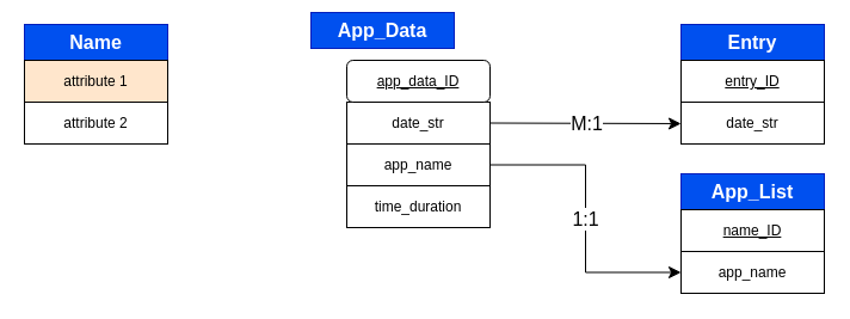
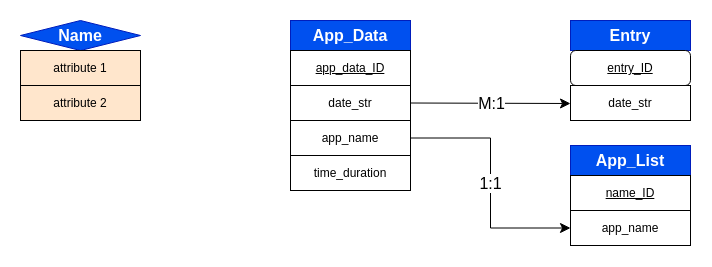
- <mxCell id="8" value="&lt;b&gt;&lt;font style=&quot;font-size: 16px;&quot;&gt;App_Data&lt;/font&gt;&lt;/b&gt;" style="rounded=0;whiteSpace=wrap;html=1;fillColor=#0050ef;fontColor=#ffffff;strokeColor=#001DBC;gradientColor=none;" parent="1" vertex="1"><mxGeometry x="260" y="10" width="120" height="30" as="geometry" /></mxCell>
+ <mxCell id="8" value="&lt;b&gt;&lt;font style=&quot;font-size: 16px;&quot;&gt;App_Data&lt;/font&gt;&lt;/b&gt;" style="rounded=0;whiteSpace=wrap;html=1;fillColor=#0050ef;fontColor=#ffffff;strokeColor=#001DBC;gradientColor=none;" parent="1" vertex="1"><mxGeometry x="290" y="20" width="120" height="30" as="geometry" /></mxCell>
- <mxCell id="2" value="&lt;b&gt;&lt;font style=&quot;font-size: 16px;&quot;&gt;Name&lt;/font&gt;&lt;/b&gt;" style="rounded=0;whiteSpace=wrap;html=1;fillColor=#0050ef;fontColor=#ffffff;strokeColor=#001DBC;gradientColor=none;" parent="1" vertex="1"><mxGeometry x="20" y="20" width="120" height="30" as="geometry" /></mxCell>
+ <mxCell id="2" value="&lt;b&gt;&lt;font style=&quot;font-size: 16px;&quot;&gt;Name&lt;/font&gt;&lt;/b&gt;" style="rhombus;whiteSpace=wrap;html=1;fillColor=#0050ef;fontColor=#ffffff;strokeColor=#001DBC;gradientColor=none;" parent="1" vertex="1"><mxGeometry x="20" y="20" width="120" height="30" as="geometry" /></mxCell>
- <mxCell id="12" value="&lt;div&gt;&lt;u&gt;app_data_ID&lt;/u&gt;&lt;/div&gt;" style="whiteSpace=wrap;html=1;align=center;rounded=1;" parent="1" vertex="1"><mxGeometry x="290" y="50" width="120" height="35" as="geometry" /></mxCell>
+ <mxCell id="12" value="&lt;div&gt;&lt;u&gt;app_data_ID&lt;/u&gt;&lt;/div&gt;" style="rounded=0;whiteSpace=wrap;html=1;align=center;" parent="1" vertex="1"><mxGeometry x="290" y="50" width="120" height="35" as="geometry" /></mxCell>
- <mxCell id="6" value="&lt;div&gt;&lt;u&gt;entry_ID&lt;/u&gt;&lt;/div&gt;" style="rounded=0;whiteSpace=wrap;html=1;align=center;" parent="1" vertex="1"><mxGeometry x="570" y="50" width="120" height="35" as="geometry" /></mxCell>
+ <mxCell id="6" value="&lt;div&gt;&lt;u&gt;entry_ID&lt;/u&gt;&lt;/div&gt;" style="whiteSpace=wrap;html=1;align=center;rounded=1;" parent="1" vertex="1"><mxGeometry x="570" y="50" width="120" height="35" as="geometry" /></mxCell>
- <mxCell id="4" value="&lt;div&gt;attribute 2&lt;/div&gt;" style="rounded=0;whiteSpace=wrap;html=1;align=center;" parent="1" vertex="1"><mxGeometry x="20" y="85" width="120" height="35" as="geometry" /></mxCell>
+ <mxCell id="4" value="&lt;div&gt;attribute 2&lt;/div&gt;" style="rounded=0;whiteSpace=wrap;html=1;align=center;fillColor=#ffe6cc;" parent="1" vertex="1"><mxGeometry x="20" y="85" width="120" height="35" as="geometry" /></mxCell>
